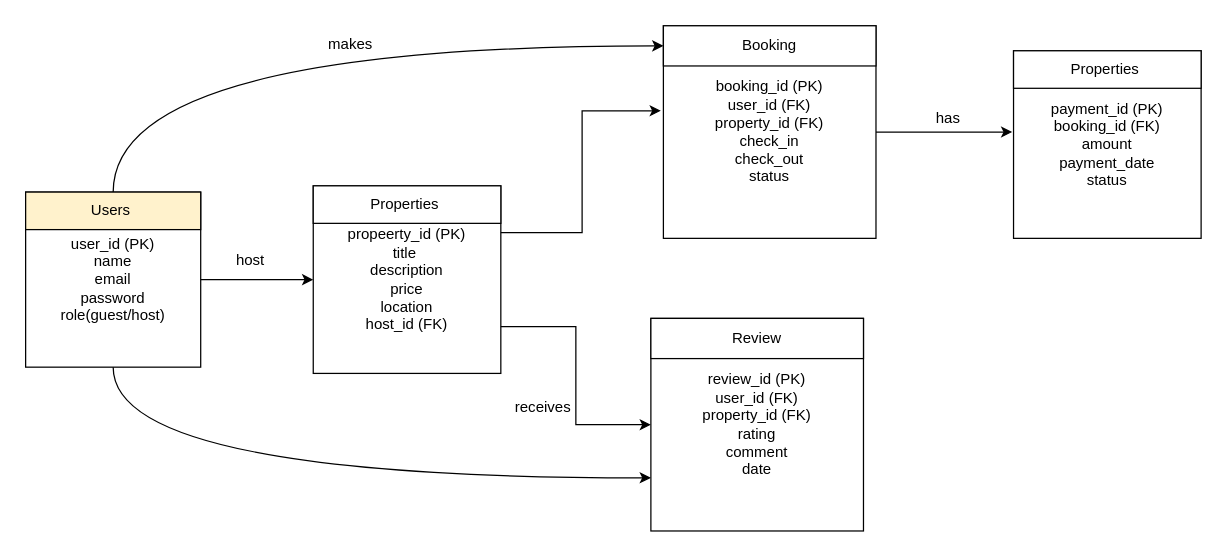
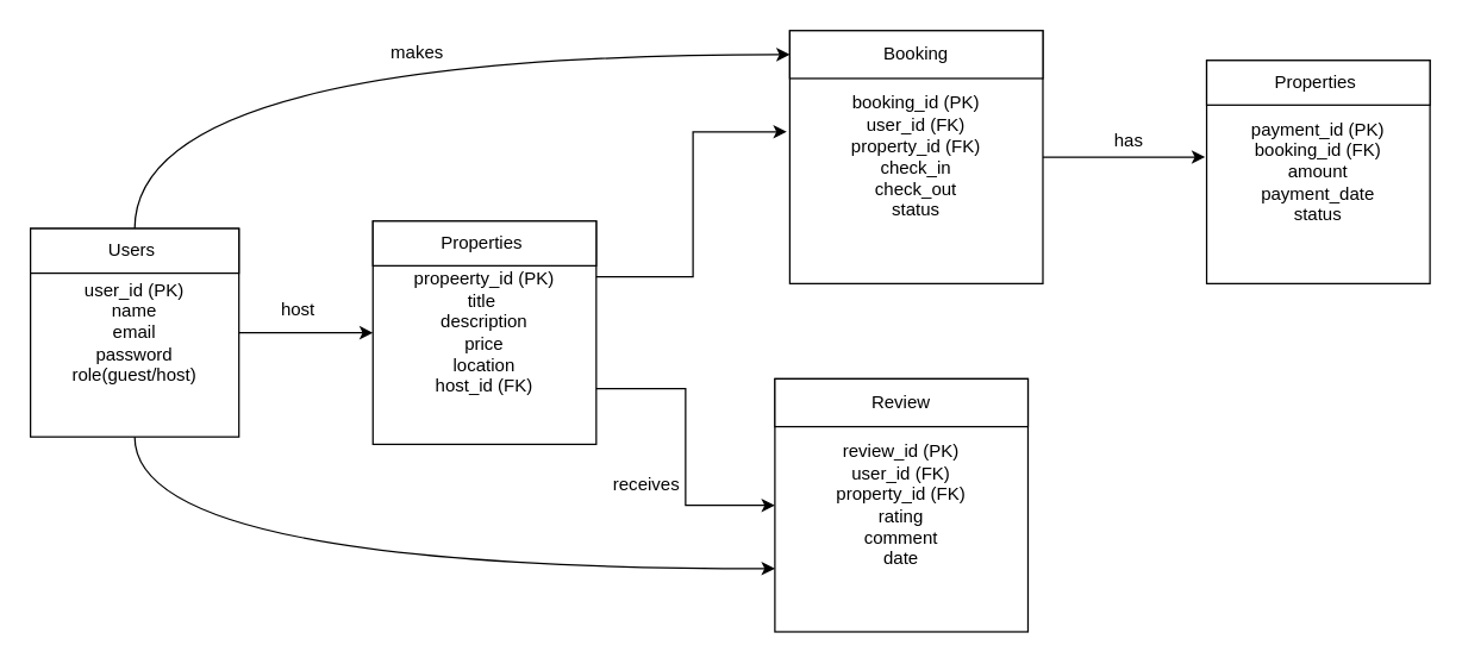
- <mxCell id="4" value="Users&amp;nbsp;" style="rounded=0;whiteSpace=wrap;html=1;fillColor=#fff2cc;" vertex="1" parent="2"><mxGeometry width="140" height="30" as="geometry" /></mxCell>
+ <mxCell id="4" value="Users&amp;nbsp;" style="rounded=0;whiteSpace=wrap;html=1;" vertex="1" parent="2"><mxGeometry width="140" height="30" as="geometry" /></mxCell>
